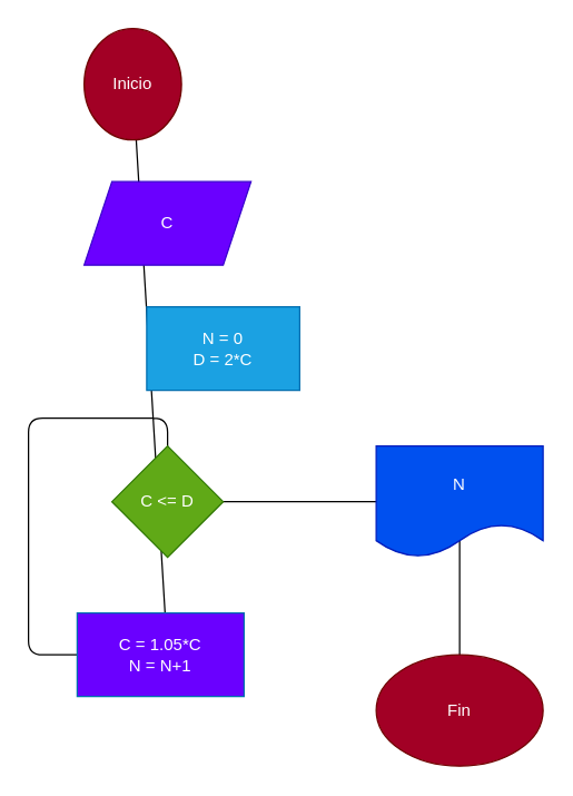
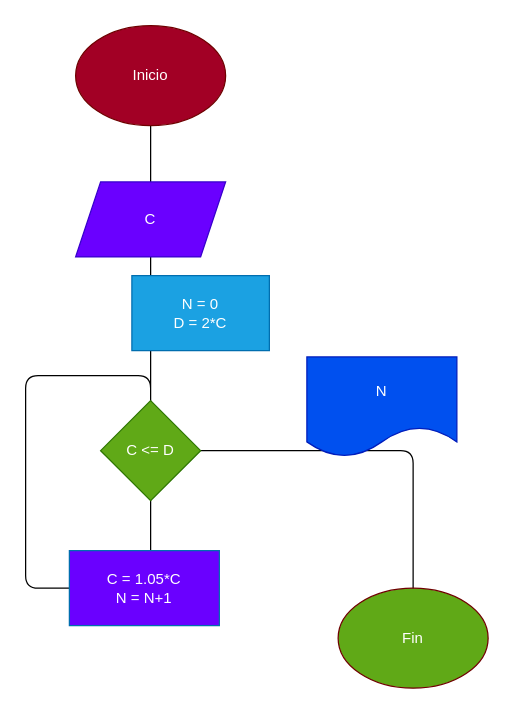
- <mxCell id="3" value="Inicio" style="ellipse;whiteSpace=wrap;html=1;fillColor=#a20025;fontColor=#ffffff;strokeColor=#6F0000;" parent="1" vertex="1"><mxGeometry x="60" y="20" width="70" height="80" as="geometry" /></mxCell>
+ <mxCell id="3" value="Inicio" style="ellipse;whiteSpace=wrap;html=1;fillColor=#a20025;fontColor=#ffffff;strokeColor=#6F0000;" parent="1" vertex="1"><mxGeometry x="60" y="20" width="120" height="80" as="geometry" /></mxCell>
- <mxCell id="4" value="C" style="shape=parallelogram;perimeter=parallelogramPerimeter;whiteSpace=wrap;html=1;fixedSize=1;fillColor=#6a00ff;fontColor=#ffffff;strokeColor=#3700CC;" parent="1" vertex="1"><mxGeometry x="60" y="130" width="120" height="60" as="geometry" /></mxCell>
+ <mxCell id="4" value="C" style="shape=parallelogram;perimeter=parallelogramPerimeter;whiteSpace=wrap;html=1;fixedSize=1;fillColor=#6a00ff;fontColor=#ffffff;strokeColor=#3700CC;" parent="1" vertex="1"><mxGeometry x="60" y="145" width="120" height="60" as="geometry" /></mxCell>
- <mxCell id="10" value="N" style="shape=document;whiteSpace=wrap;html=1;boundedLbl=1;fillColor=#0050ef;fontColor=#ffffff;strokeColor=#001DBC;" parent="1" vertex="1"><mxGeometry x="270" y="320" width="120" height="80" as="geometry" /></mxCell>
+ <mxCell id="10" value="N" style="shape=document;whiteSpace=wrap;html=1;boundedLbl=1;fillColor=#0050ef;fontColor=#ffffff;strokeColor=#001DBC;" parent="1" vertex="1"><mxGeometry x="245" y="285" width="120" height="80" as="geometry" /></mxCell>
- <mxCell id="9" value="Fin" style="ellipse;whiteSpace=wrap;html=1;fillColor=#a20025;fontColor=#ffffff;strokeColor=#6F0000;" parent="1" vertex="1"><mxGeometry x="270" y="470" width="120" height="80" as="geometry" /></mxCell>
+ <mxCell id="9" value="Fin" style="ellipse;whiteSpace=wrap;html=1;fillColor=#60a917;fontColor=#ffffff;strokeColor=#6F0000;" parent="1" vertex="1"><mxGeometry x="270" y="470" width="120" height="80" as="geometry" /></mxCell>
